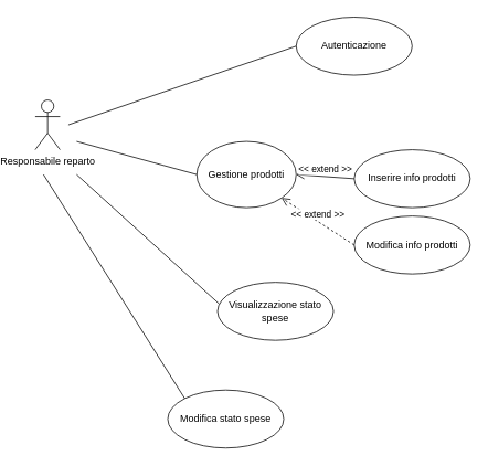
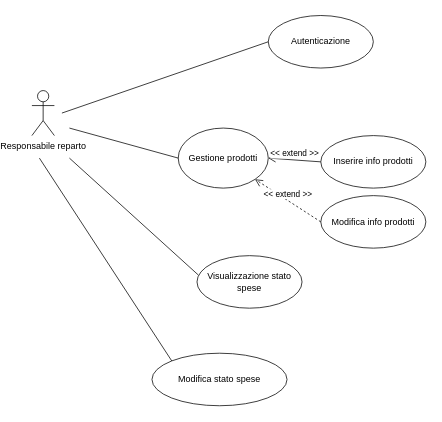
- <mxCell id="13" value="Modifica stato spese" style="ellipse;whiteSpace=wrap;html=1;" vertex="1" parent="1"><mxGeometry x="180" y="470" width="140" height="70" as="geometry" /></mxCell>
+ <mxCell id="13" value="Modifica stato spese" style="ellipse;whiteSpace=wrap;html=1;" vertex="1" parent="1"><mxGeometry x="180" y="470" width="180" height="70" as="geometry" /></mxCell>
